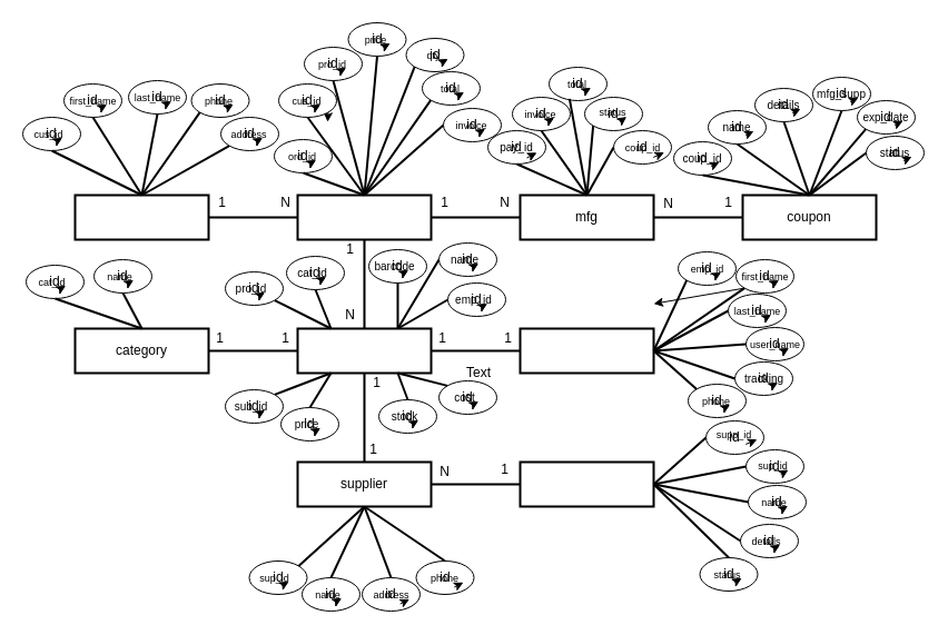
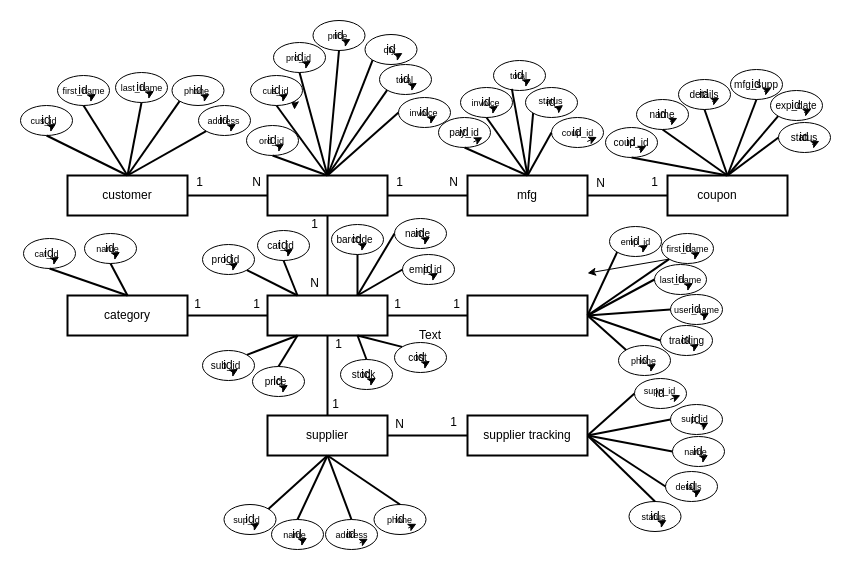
+ <mxCell id="4" value="&lt;font style=&quot;color: light-dark(rgb(0, 0, 0), rgb(0, 0, 0));&quot;&gt;customer&lt;/font&gt;" style="text;html=1;align=center;verticalAlign=middle;whiteSpace=wrap;rounded=0;" parent="2" vertex="1"><mxGeometry x="30" y="5" width="60" height="30" as="geometry" /></mxCell>
- <mxCell id="25" value="&lt;font style=&quot;color: light-dark(rgb(0, 0, 0), rgb(0, 0, 0));&quot;&gt;coupon&lt;/font&gt;" style="text;html=1;align=center;verticalAlign=middle;whiteSpace=wrap;rounded=0;" parent="23" vertex="1"><mxGeometry x="15" y="5" width="90" height="30" as="geometry" /></mxCell>
+ <mxCell id="25" value="&lt;font style=&quot;color: light-dark(rgb(0, 0, 0), rgb(0, 0, 0));&quot;&gt;coupon&lt;/font&gt;" style="text;html=1;align=center;verticalAlign=middle;whiteSpace=wrap;rounded=0;" parent="23" vertex="1"><mxGeometry x="5" y="5" width="90" height="30" as="geometry" /></mxCell>
+ <mxCell id="17" value="&lt;font style=&quot;color: light-dark(rgb(0, 0, 0), rgb(0, 0, 0));&quot;&gt;supplier tracking&lt;/font&gt;" style="text;html=1;align=center;verticalAlign=middle;whiteSpace=wrap;rounded=0;" parent="15" vertex="1"><mxGeometry x="15" y="5" width="90" height="30" as="geometry" /></mxCell>
